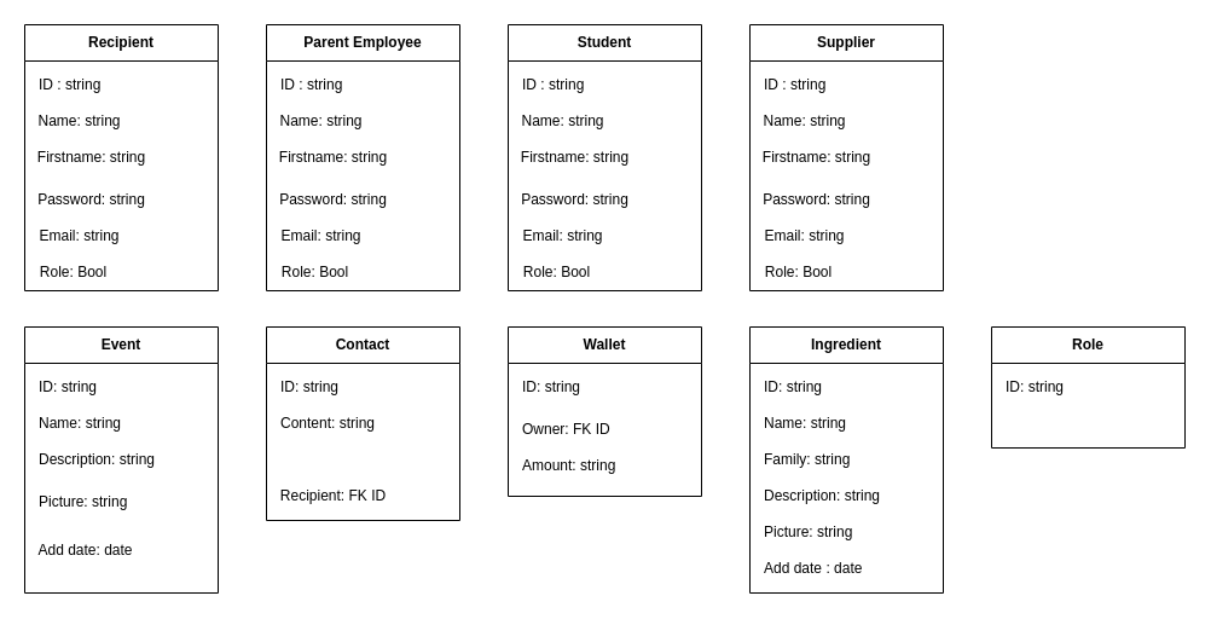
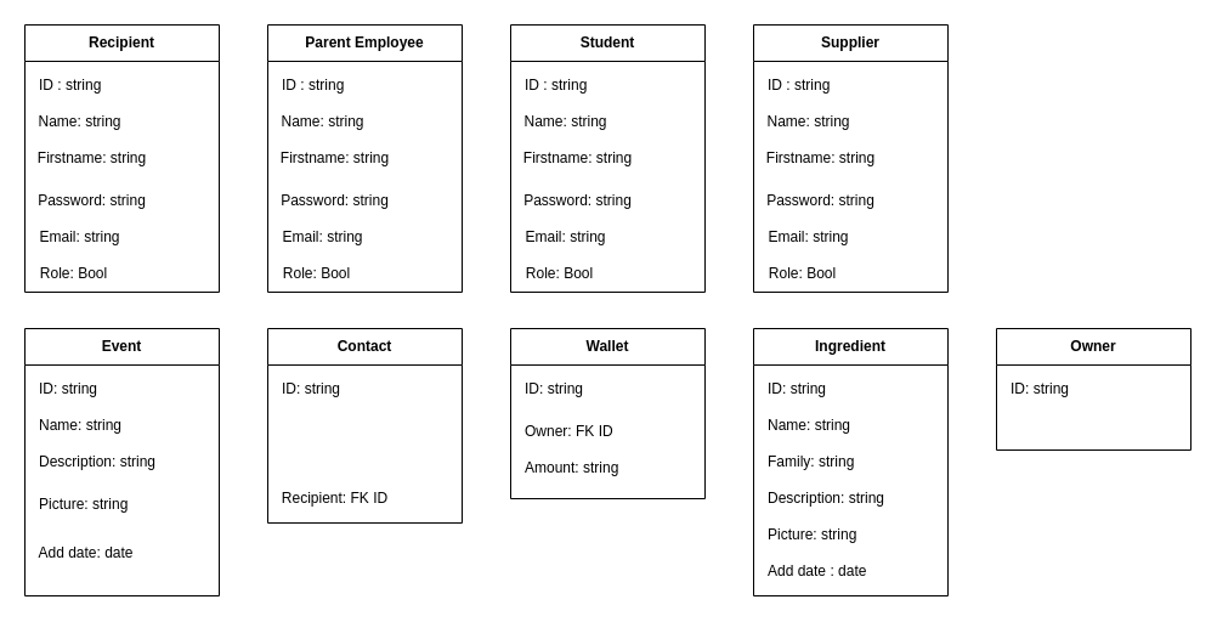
- <mxCell id="51" value="Role" style="swimlane;whiteSpace=wrap;html=1;shadow=0;fillColor=default;align=center;verticalAlign=middle;startSize=30;" vertex="1" parent="1"><mxGeometry x="820" y="270" width="160" height="100" as="geometry" /></mxCell>
+ <mxCell id="51" value="Owner" style="swimlane;whiteSpace=wrap;html=1;shadow=0;fillColor=default;align=center;verticalAlign=middle;startSize=30;" vertex="1" parent="1"><mxGeometry x="820" y="270" width="160" height="100" as="geometry" /></mxCell>
- <mxCell id="41" value="Content: string" style="text;html=1;align=left;verticalAlign=middle;resizable=0;points=[];autosize=1;strokeColor=none;fillColor=none;" vertex="1" parent="40"><mxGeometry x="10" y="65" width="100" height="30" as="geometry" /></mxCell>
